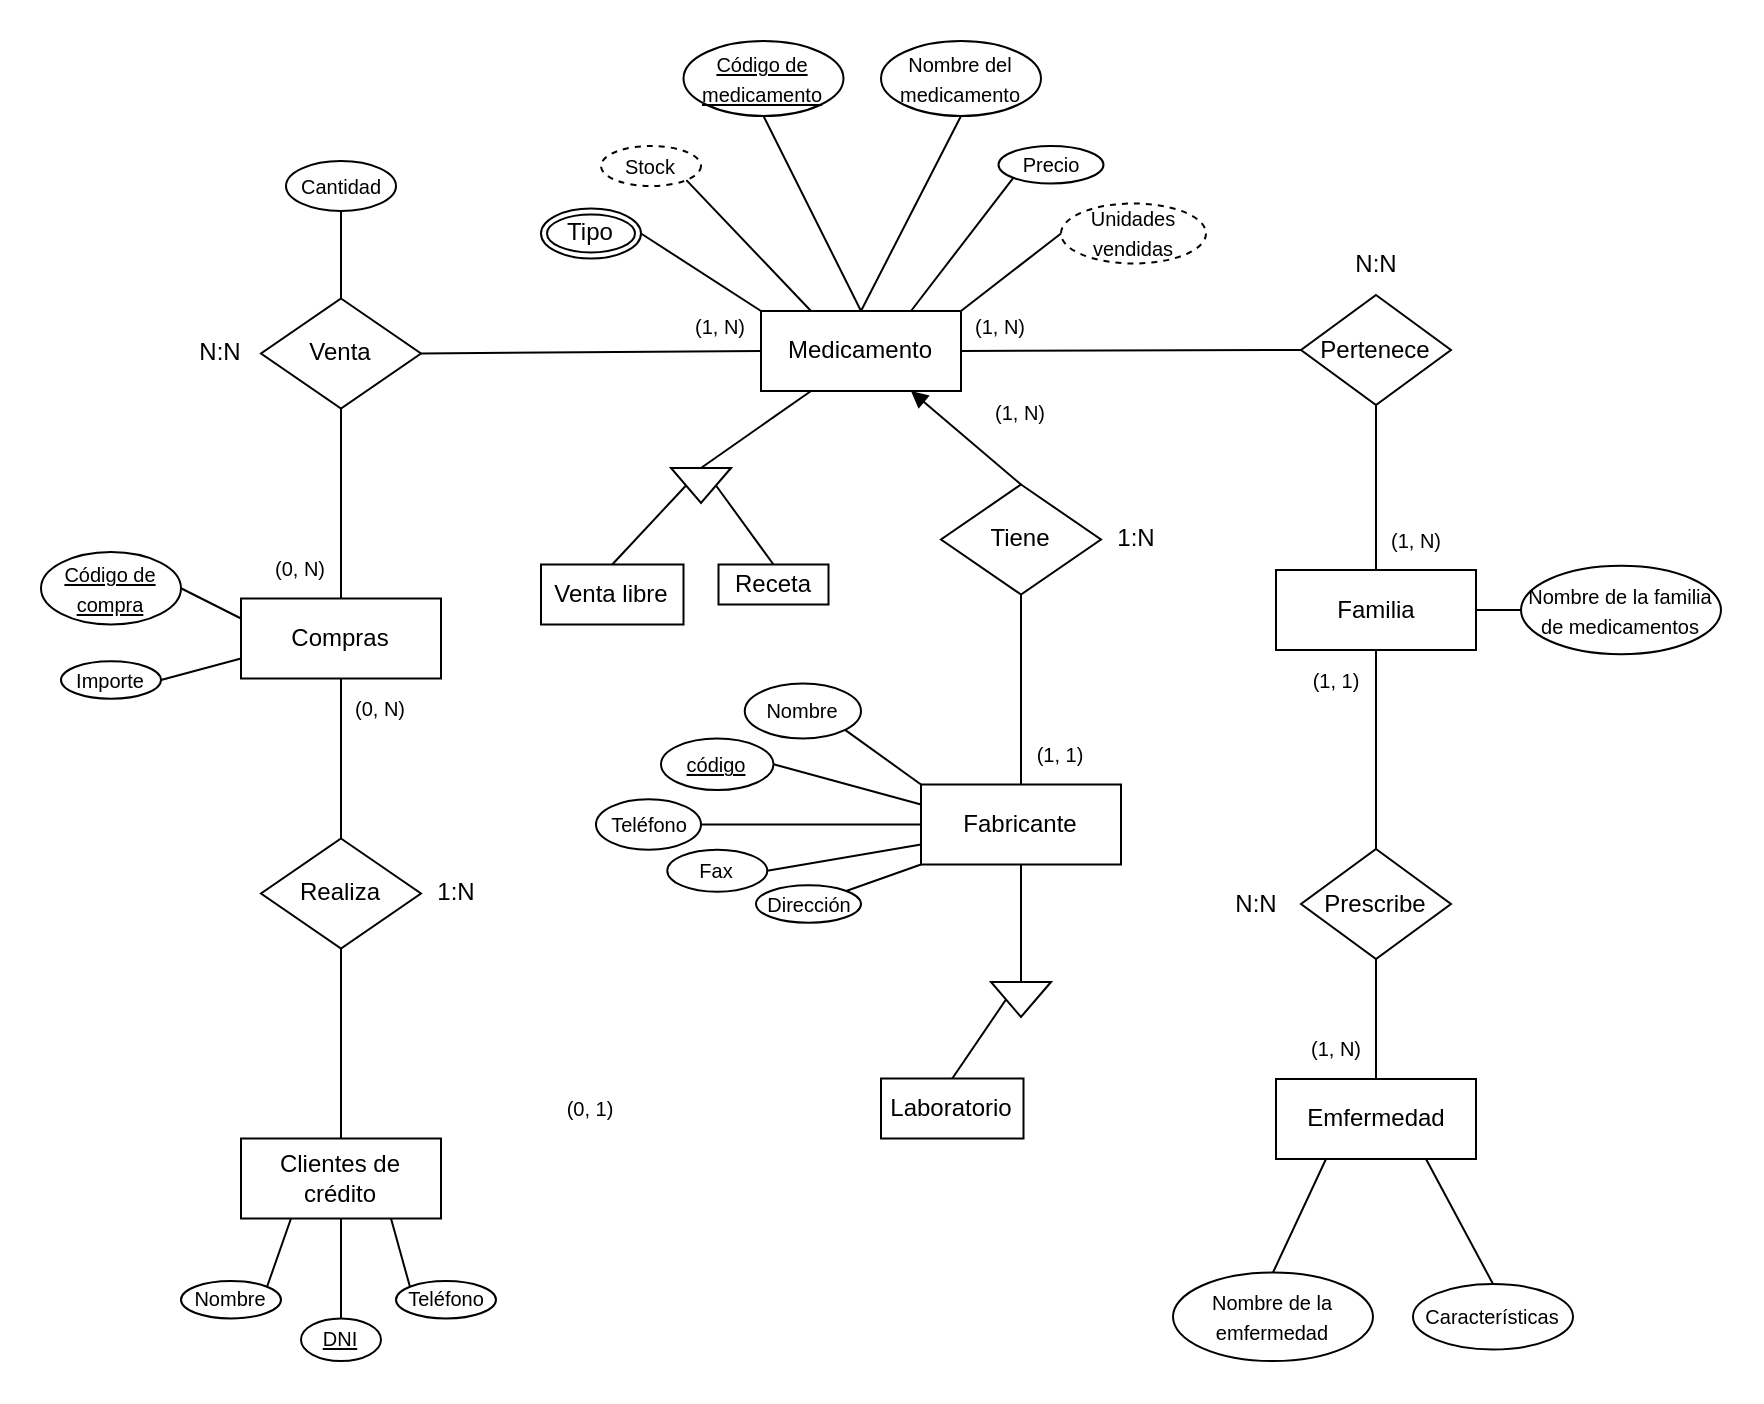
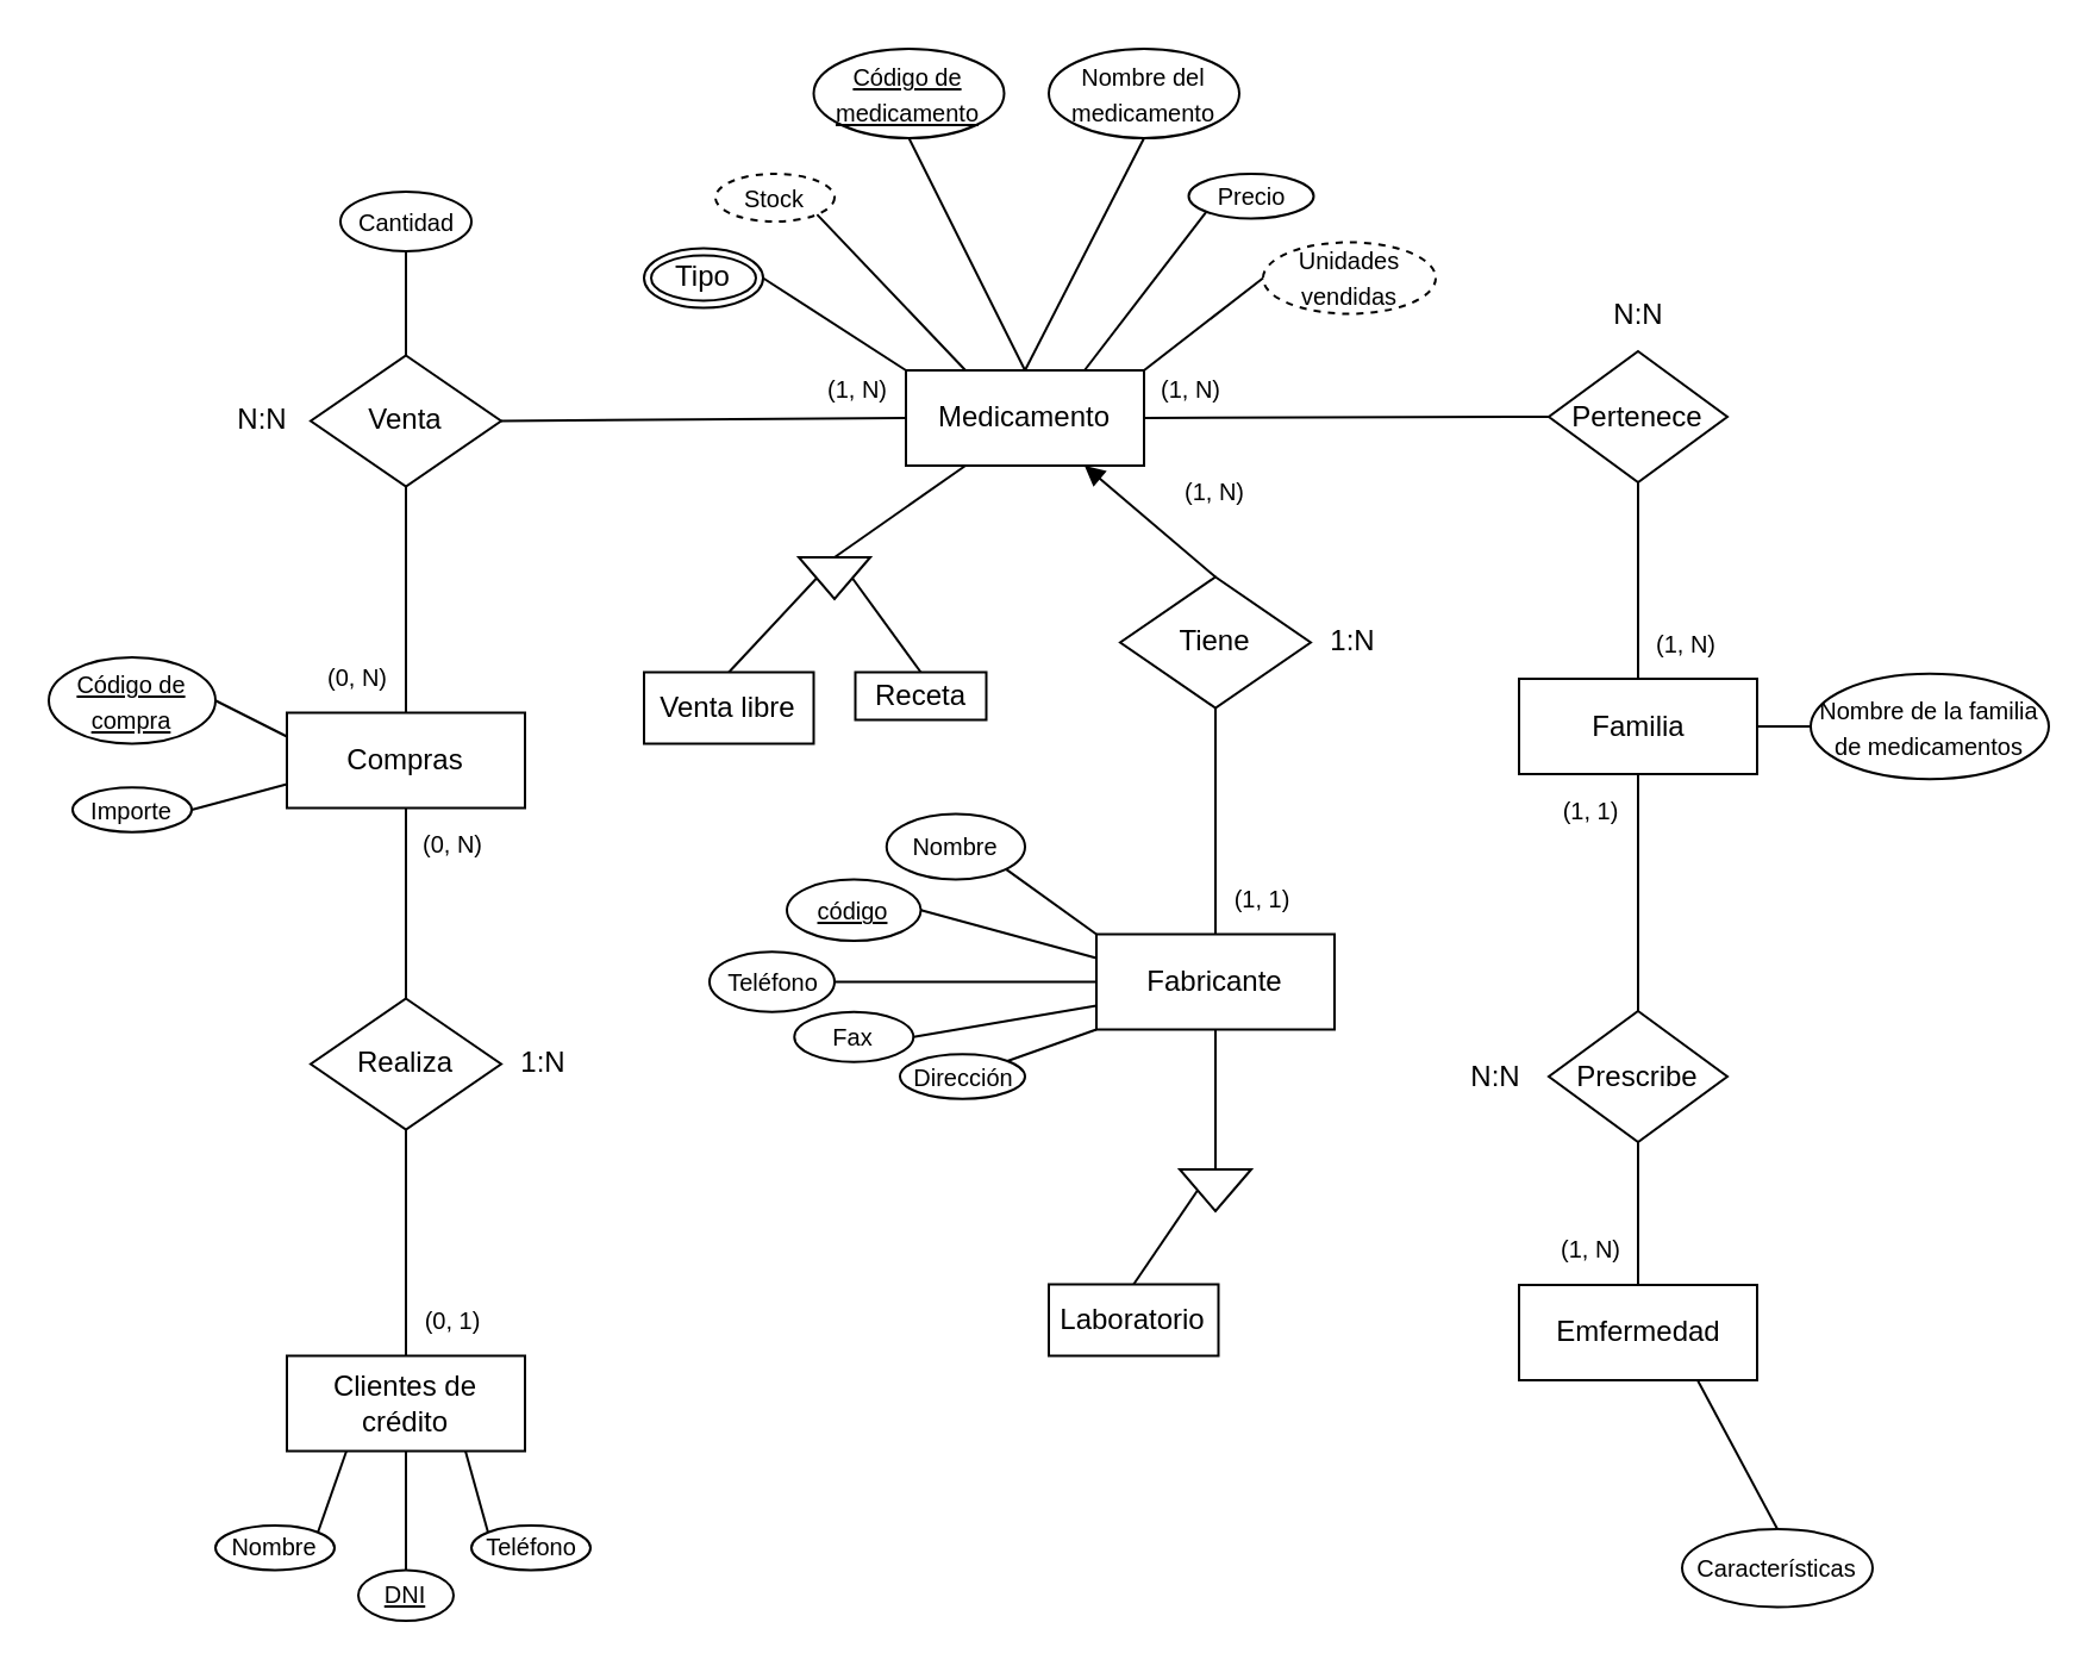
- <mxCell id="35" value="(0, 1)" style="text;html=1;strokeColor=none;fillColor=none;align=center;verticalAlign=middle;whiteSpace=wrap;rounded=0;fontSize=10;" parent="1" vertex="1"><mxGeometry x="265" y="538.75" width="60" height="30" as="geometry" /></mxCell>
+ <mxCell id="35" value="(0, 1)" style="text;html=1;strokeColor=none;fillColor=none;align=center;verticalAlign=middle;whiteSpace=wrap;rounded=0;fontSize=10;" parent="1" vertex="1"><mxGeometry x="160" y="538.75" width="60" height="30" as="geometry" /></mxCell>
- <mxCell id="85" value="" style="endArrow=none;html=1;rounded=0;fontSize=10;startArrow=none;entryX=0.5;entryY=0;entryDx=0;entryDy=0;exitX=0.25;exitY=1;exitDx=0;exitDy=0;" edge="1" parent="1" source="19" target="84"><mxGeometry width="50" height="50" relative="1" as="geometry"><mxPoint x="666" y="600" as="sourcePoint" /><mxPoint x="770" y="314.505" as="targetPoint" /></mxGeometry></mxCell>
- <mxCell id="84" value="&lt;span style=&quot;font-size: 10px&quot;&gt;Nombre de la emfermedad&lt;br&gt;&lt;/span&gt;" style="ellipse;whiteSpace=wrap;html=1;align=center;" vertex="1" parent="1"><mxGeometry x="586" y="635.75" width="100" height="44.25" as="geometry" /></mxCell>
